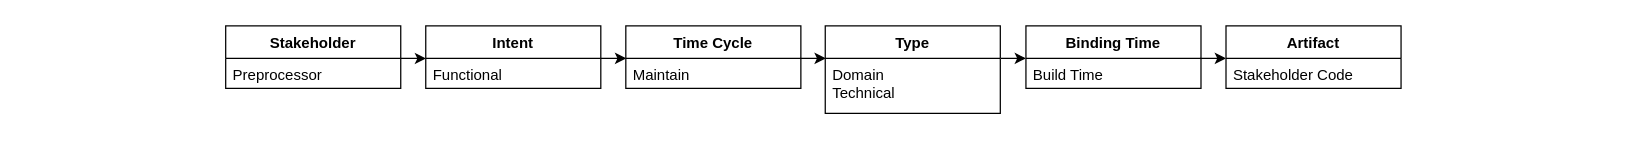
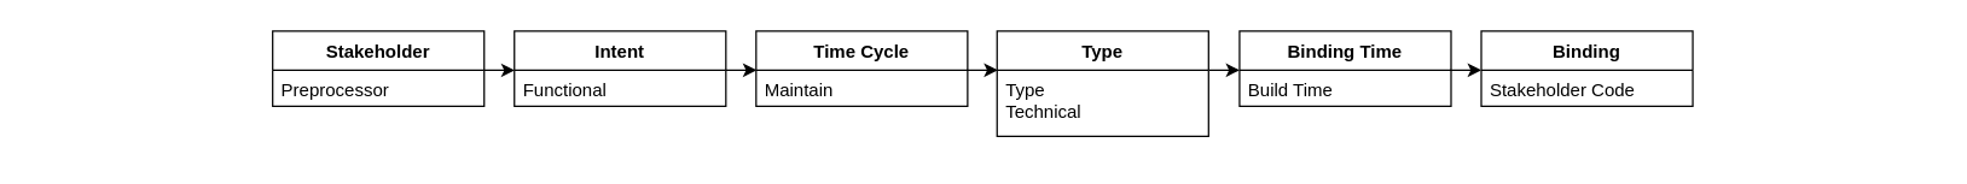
- <mxCell id="7" value="Artifact" style="swimlane;fontStyle=1;childLayout=stackLayout;horizontal=1;startSize=26;fillColor=none;horizontalStack=0;resizeParent=1;resizeParentMax=0;resizeLast=0;collapsible=1;marginBottom=0;" parent="1" vertex="1"><mxGeometry x="980" y="20" width="140" height="50" as="geometry" /></mxCell>
+ <mxCell id="7" value="Binding" style="swimlane;fontStyle=1;childLayout=stackLayout;horizontal=1;startSize=26;fillColor=none;horizontalStack=0;resizeParent=1;resizeParentMax=0;resizeLast=0;collapsible=1;marginBottom=0;" parent="1" vertex="1"><mxGeometry x="980" y="20" width="140" height="50" as="geometry" /></mxCell>
- <mxCell id="17" value="Domain&#10;Technical" style="text;strokeColor=none;fillColor=none;align=left;verticalAlign=top;spacingLeft=4;spacingRight=4;overflow=hidden;rotatable=0;points=[[0,0.5],[1,0.5]];portConstraint=eastwest;" parent="16" vertex="1"><mxGeometry y="26" width="140" height="44" as="geometry" /></mxCell>
+ <mxCell id="17" value="Type&#10;Technical" style="text;strokeColor=none;fillColor=none;align=left;verticalAlign=top;spacingLeft=4;spacingRight=4;overflow=hidden;rotatable=0;points=[[0,0.5],[1,0.5]];portConstraint=eastwest;" parent="16" vertex="1"><mxGeometry y="26" width="140" height="44" as="geometry" /></mxCell>
